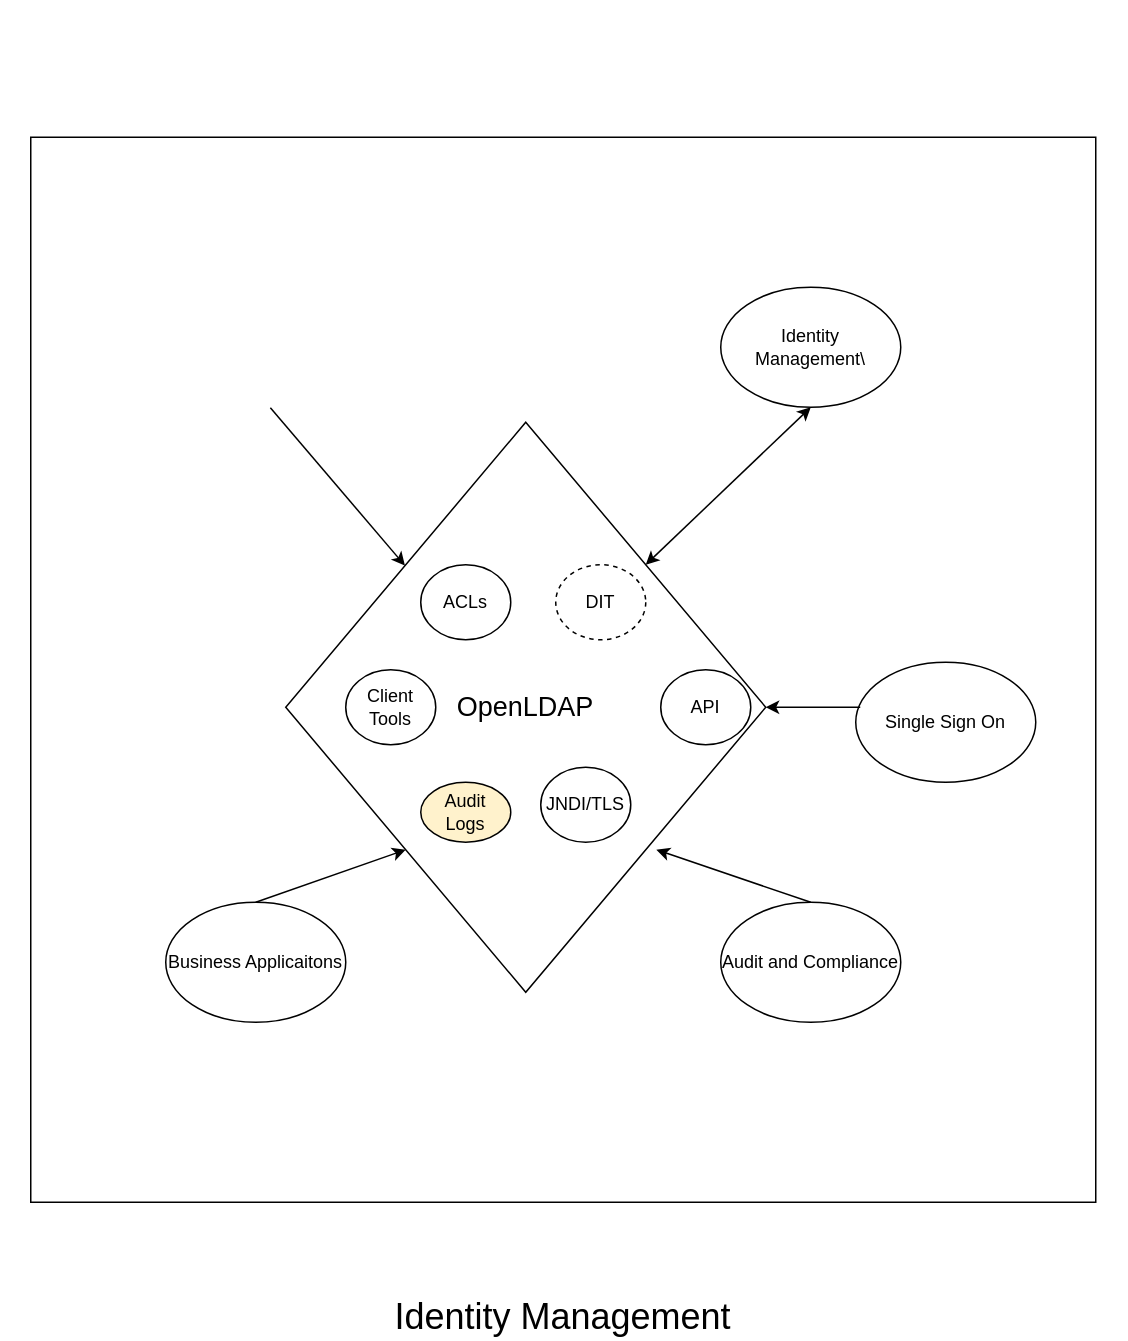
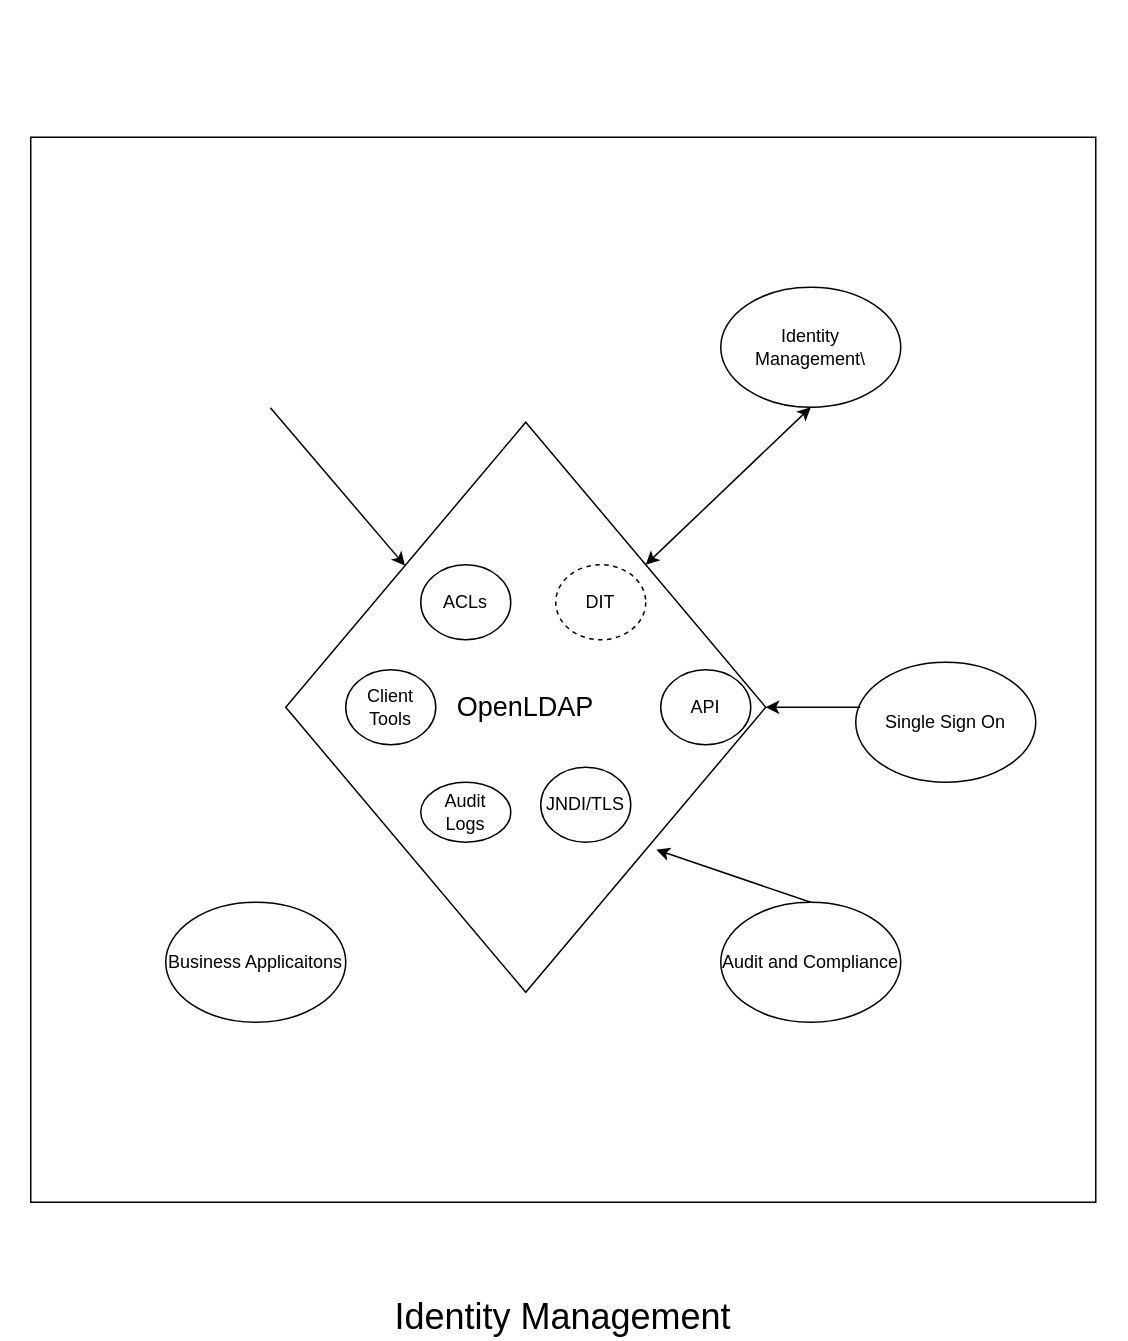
- <mxCell id="8" value="Audit&lt;br&gt;Logs" style="ellipse;whiteSpace=wrap;html=1;fillColor=#fff2cc;" parent="1" vertex="1"><mxGeometry x="280" y="450" width="60" height="40" as="geometry" /></mxCell>
+ <mxCell id="8" value="Audit&lt;br&gt;Logs" style="ellipse;whiteSpace=wrap;html=1;" parent="1" vertex="1"><mxGeometry x="280" y="450" width="60" height="40" as="geometry" /></mxCell>
- <mxCell id="17" value="" style="endArrow=classic;html=1;rounded=0;exitX=0.5;exitY=0;exitDx=0;exitDy=0;entryX=0;entryY=1;entryDx=0;entryDy=0;" parent="1" source="5" target="3" edge="1"><mxGeometry width="50" height="50" relative="1" as="geometry"><mxPoint x="510" y="390" as="sourcePoint" /><mxPoint x="560" y="340" as="targetPoint" /></mxGeometry></mxCell>
